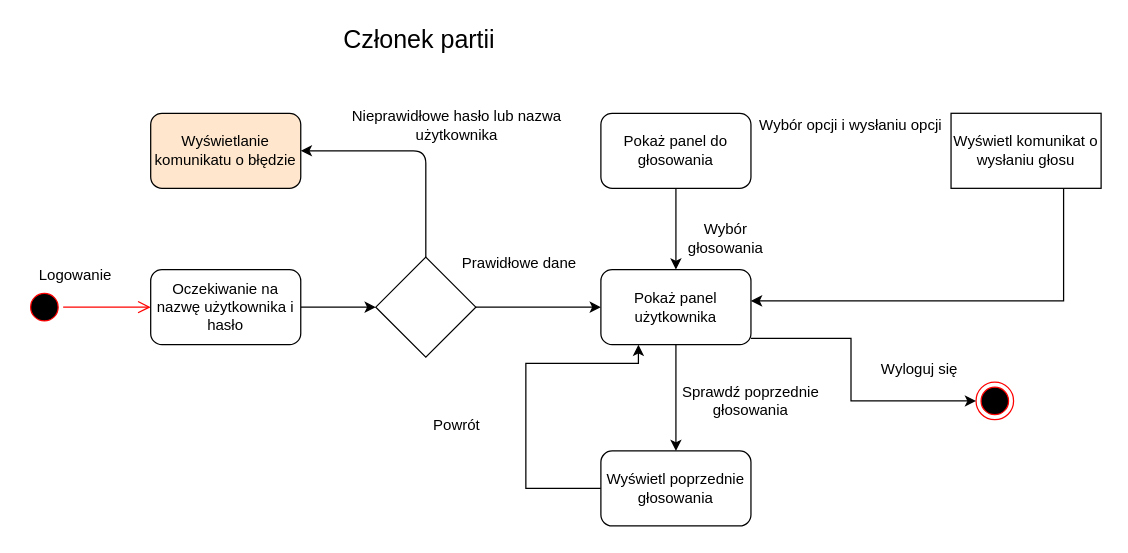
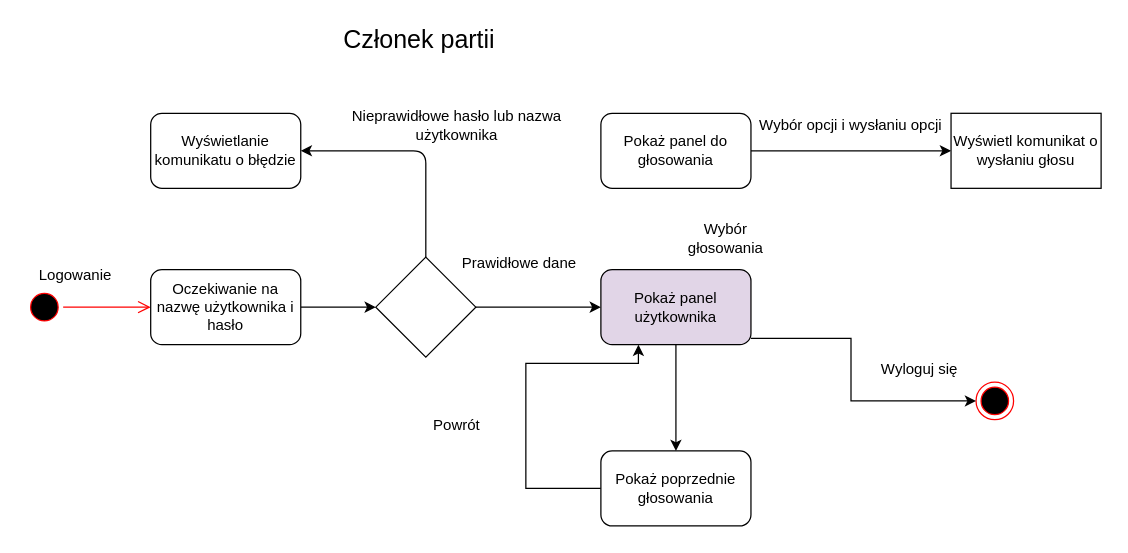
- <mxCell id="12" value="Wyświetlanie komunikatu o błędzie" style="rounded=1;whiteSpace=wrap;html=1;fillColor=#ffe6cc;" parent="1" vertex="1"><mxGeometry x="120" y="90" width="120" height="60" as="geometry" /></mxCell>
+ <mxCell id="12" value="Wyświetlanie komunikatu o błędzie" style="rounded=1;whiteSpace=wrap;html=1;" parent="1" vertex="1"><mxGeometry x="120" y="90" width="120" height="60" as="geometry" /></mxCell>
- <mxCell id="17" value="" style="edgeStyle=orthogonalEdgeStyle;rounded=0;orthogonalLoop=1;jettySize=auto;html=1;fontSize=12;" parent="1" source="18" target="15" edge="1"><mxGeometry relative="1" as="geometry" /></mxCell>
+ <mxCell id="17" value="" style="edgeStyle=orthogonalEdgeStyle;rounded=0;orthogonalLoop=1;jettySize=auto;html=1;fontSize=12;" parent="1" source="18" target="20" edge="1"><mxGeometry relative="1" as="geometry" /></mxCell>
- <mxCell id="19" value="" style="edgeStyle=orthogonalEdgeStyle;rounded=0;orthogonalLoop=1;jettySize=auto;html=1;fontSize=12;" parent="1" source="20" target="15" edge="1"><mxGeometry relative="1" as="geometry"><mxPoint x="820" y="240" as="targetPoint" /><Array as="points"><mxPoint x="850" y="240" /></Array></mxGeometry></mxCell>
- <mxCell id="15" value="Pokaż panel użytkownika" style="rounded=1;whiteSpace=wrap;html=1;" parent="1" vertex="1"><mxGeometry x="480" y="215" width="120" height="60" as="geometry" /></mxCell>
+ <mxCell id="15" value="Pokaż panel użytkownika" style="rounded=1;whiteSpace=wrap;html=1;fillColor=#e1d5e7;" parent="1" vertex="1"><mxGeometry x="480" y="215" width="120" height="60" as="geometry" /></mxCell>
- <mxCell id="25" value="Sprawdź poprzednie głosowania" style="text;html=1;strokeColor=none;fillColor=none;align=center;verticalAlign=middle;whiteSpace=wrap;rounded=0;fontSize=12;" parent="1" vertex="1"><mxGeometry x="520" y="310" width="160" height="20" as="geometry" /></mxCell>
- <mxCell id="24" value="Wyświetl poprzednie głosowania" style="rounded=1;whiteSpace=wrap;html=1;fontSize=12;" parent="1" vertex="1"><mxGeometry x="480" y="360" width="120" height="60" as="geometry" /></mxCell>
+ <mxCell id="24" value="Pokaż poprzednie głosowania" style="rounded=1;whiteSpace=wrap;html=1;fontSize=12;" parent="1" vertex="1"><mxGeometry x="480" y="360" width="120" height="60" as="geometry" /></mxCell>
